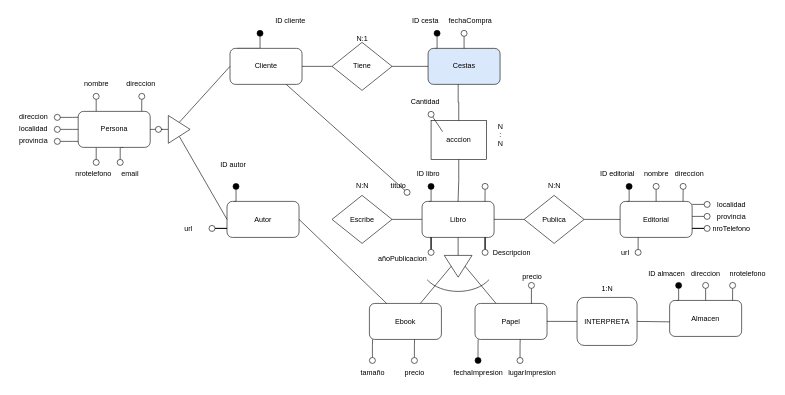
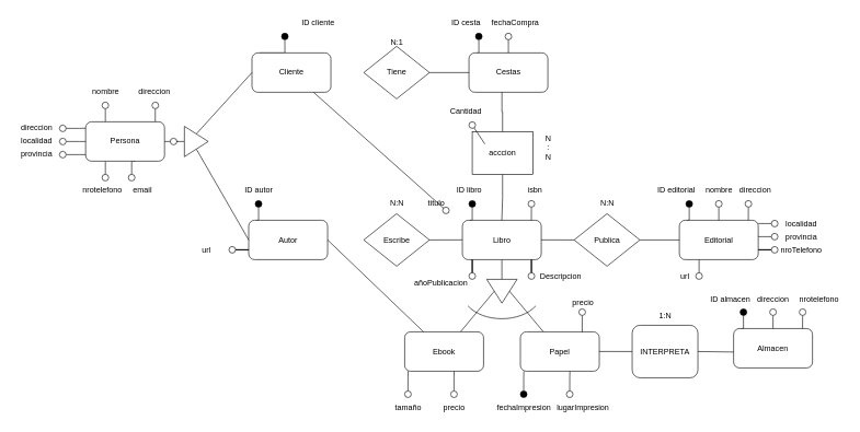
- <mxCell id="104" style="edgeStyle=none;rounded=0;orthogonalLoop=1;jettySize=auto;html=1;exitX=1;exitY=0.5;exitDx=0;exitDy=0;entryX=0;entryY=0.5;entryDx=0;entryDy=0;endArrow=none;endFill=0;" edge="1" parent="1" source="116" target="103"><mxGeometry relative="1" as="geometry"><mxPoint x="521.56" y="109.92" as="sourcePoint" /></mxGeometry></mxCell>
- <mxCell id="65" value="Cestas" style="rounded=1;whiteSpace=wrap;html=1;fillColor=#dae8fc;" vertex="1" parent="1"><mxGeometry x="712.76" y="80" width="120" height="60" as="geometry" /></mxCell>
+ <mxCell id="65" value="Cestas" style="rounded=1;whiteSpace=wrap;html=1;" vertex="1" parent="1"><mxGeometry x="712.76" y="80" width="120" height="60" as="geometry" /></mxCell>
- <mxCell id="5" value="ID autor" style="text;html=1;align=center;verticalAlign=middle;resizable=0;points=[];autosize=1;strokeColor=none;fillColor=none;" vertex="1" parent="1"><mxGeometry x="352.76" y="260" width="70" height="30" as="geometry" /></mxCell>
+ <mxCell id="5" value="ID autor" style="text;html=1;align=center;verticalAlign=middle;resizable=0;points=[];autosize=1;strokeColor=none;fillColor=none;" vertex="1" parent="1"><mxGeometry x="357.76" y="275" width="70" height="30" as="geometry" /></mxCell>
+ <mxCell id="34" value="isbn" style="text;html=1;align=center;verticalAlign=middle;resizable=0;points=[];autosize=1;strokeColor=none;fillColor=none;" vertex="1" parent="1"><mxGeometry x="787.76" y="275" width="50" height="30" as="geometry" /></mxCell>
